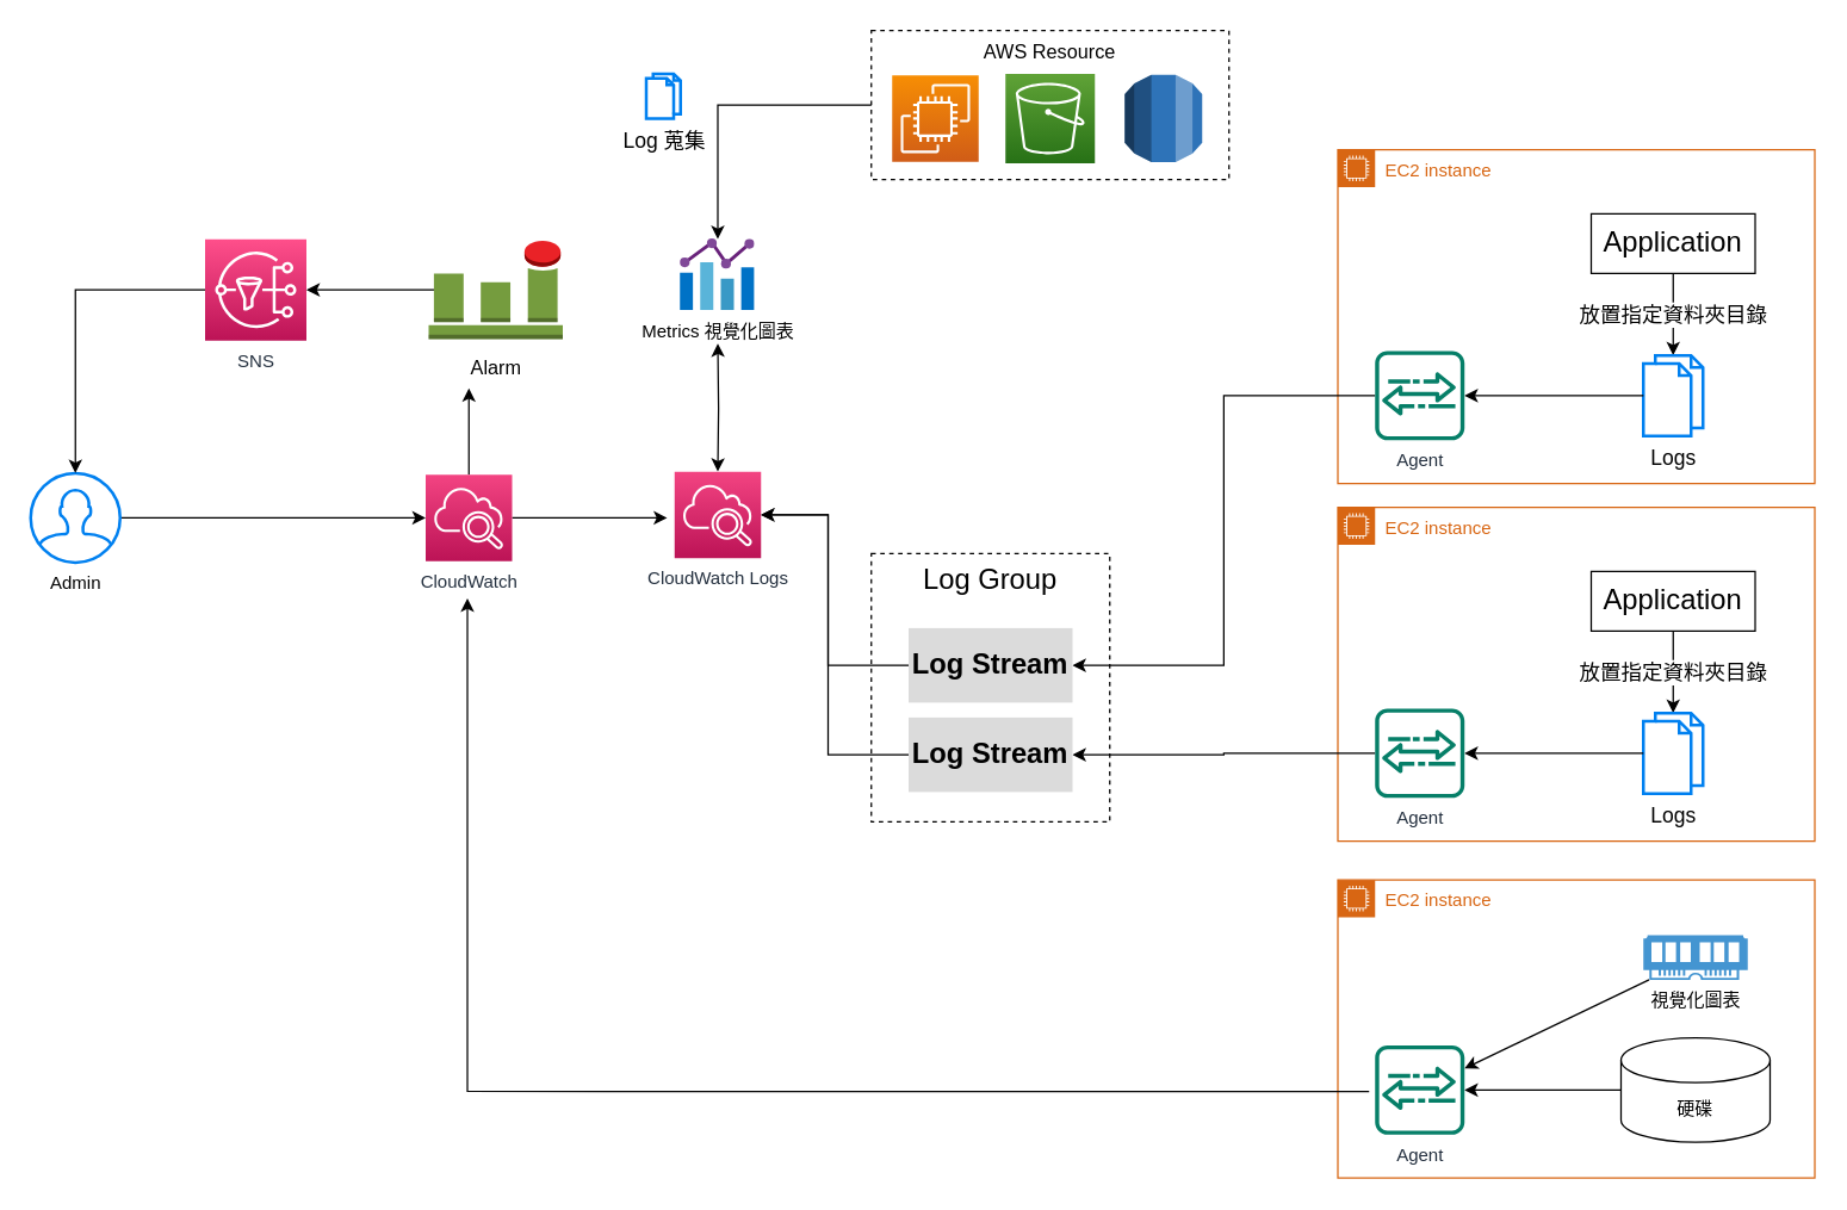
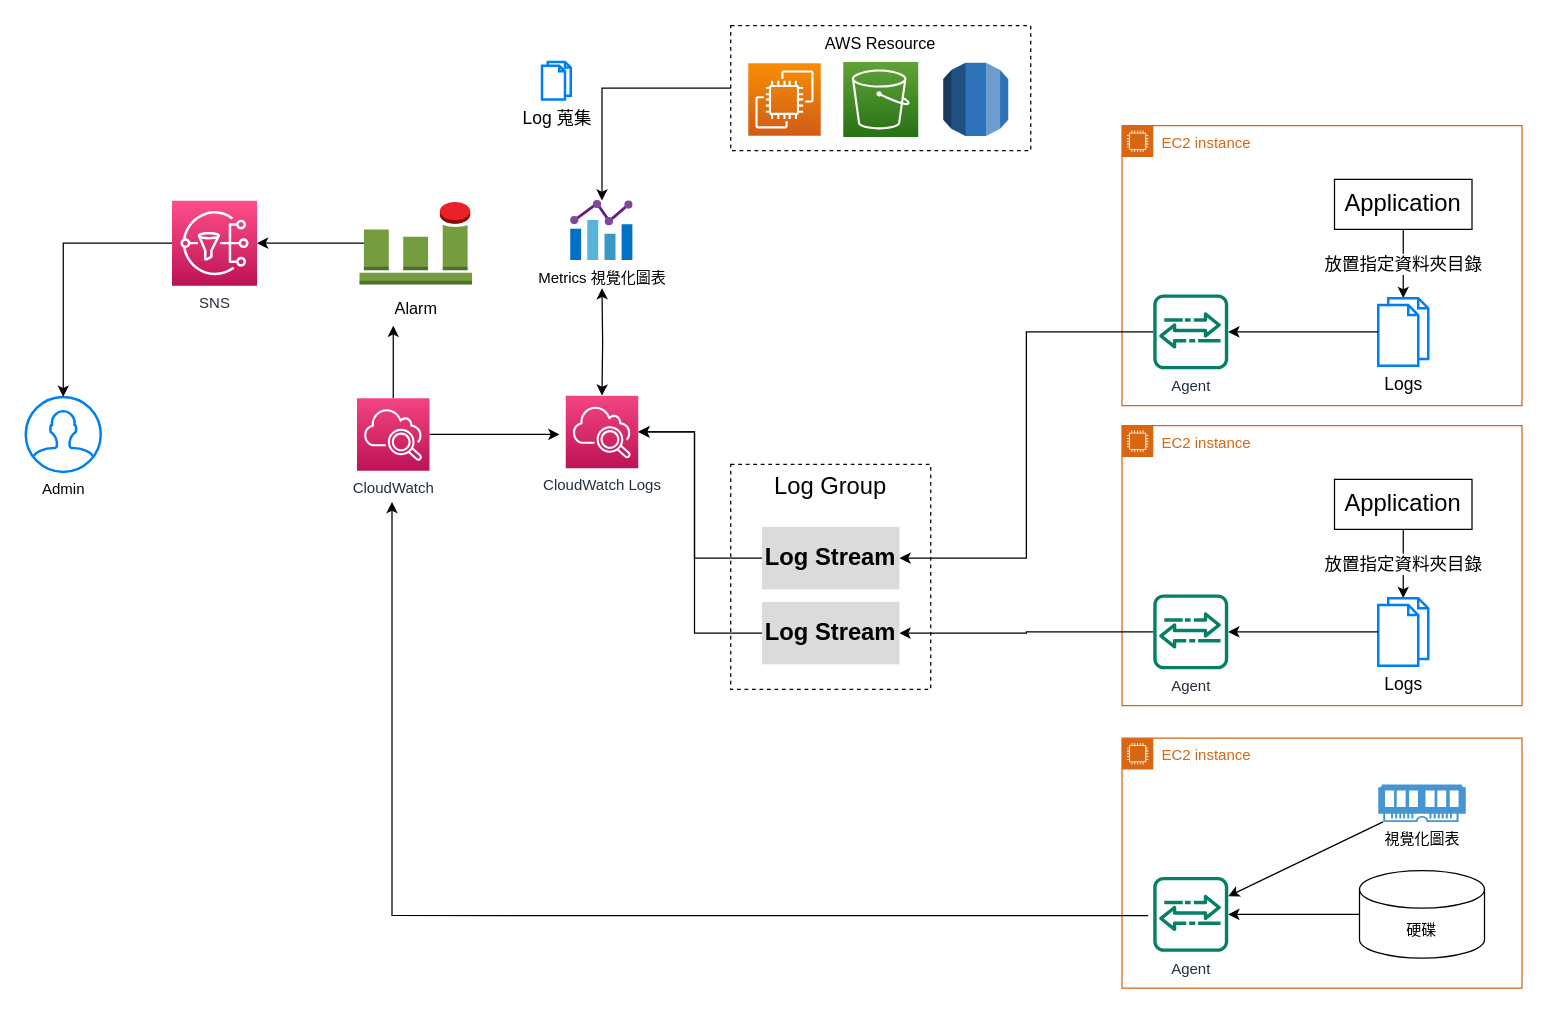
- <mxCell id="6" style="edgeStyle=orthogonalEdgeStyle;rounded=0;orthogonalLoop=1;jettySize=auto;html=1;entryX=0;entryY=0.5;entryDx=0;entryDy=0;entryPerimeter=0;fontSize=19;startArrow=none;startFill=0;" parent="1" source="7" target="33" edge="1"><mxGeometry relative="1" as="geometry" /></mxCell>
